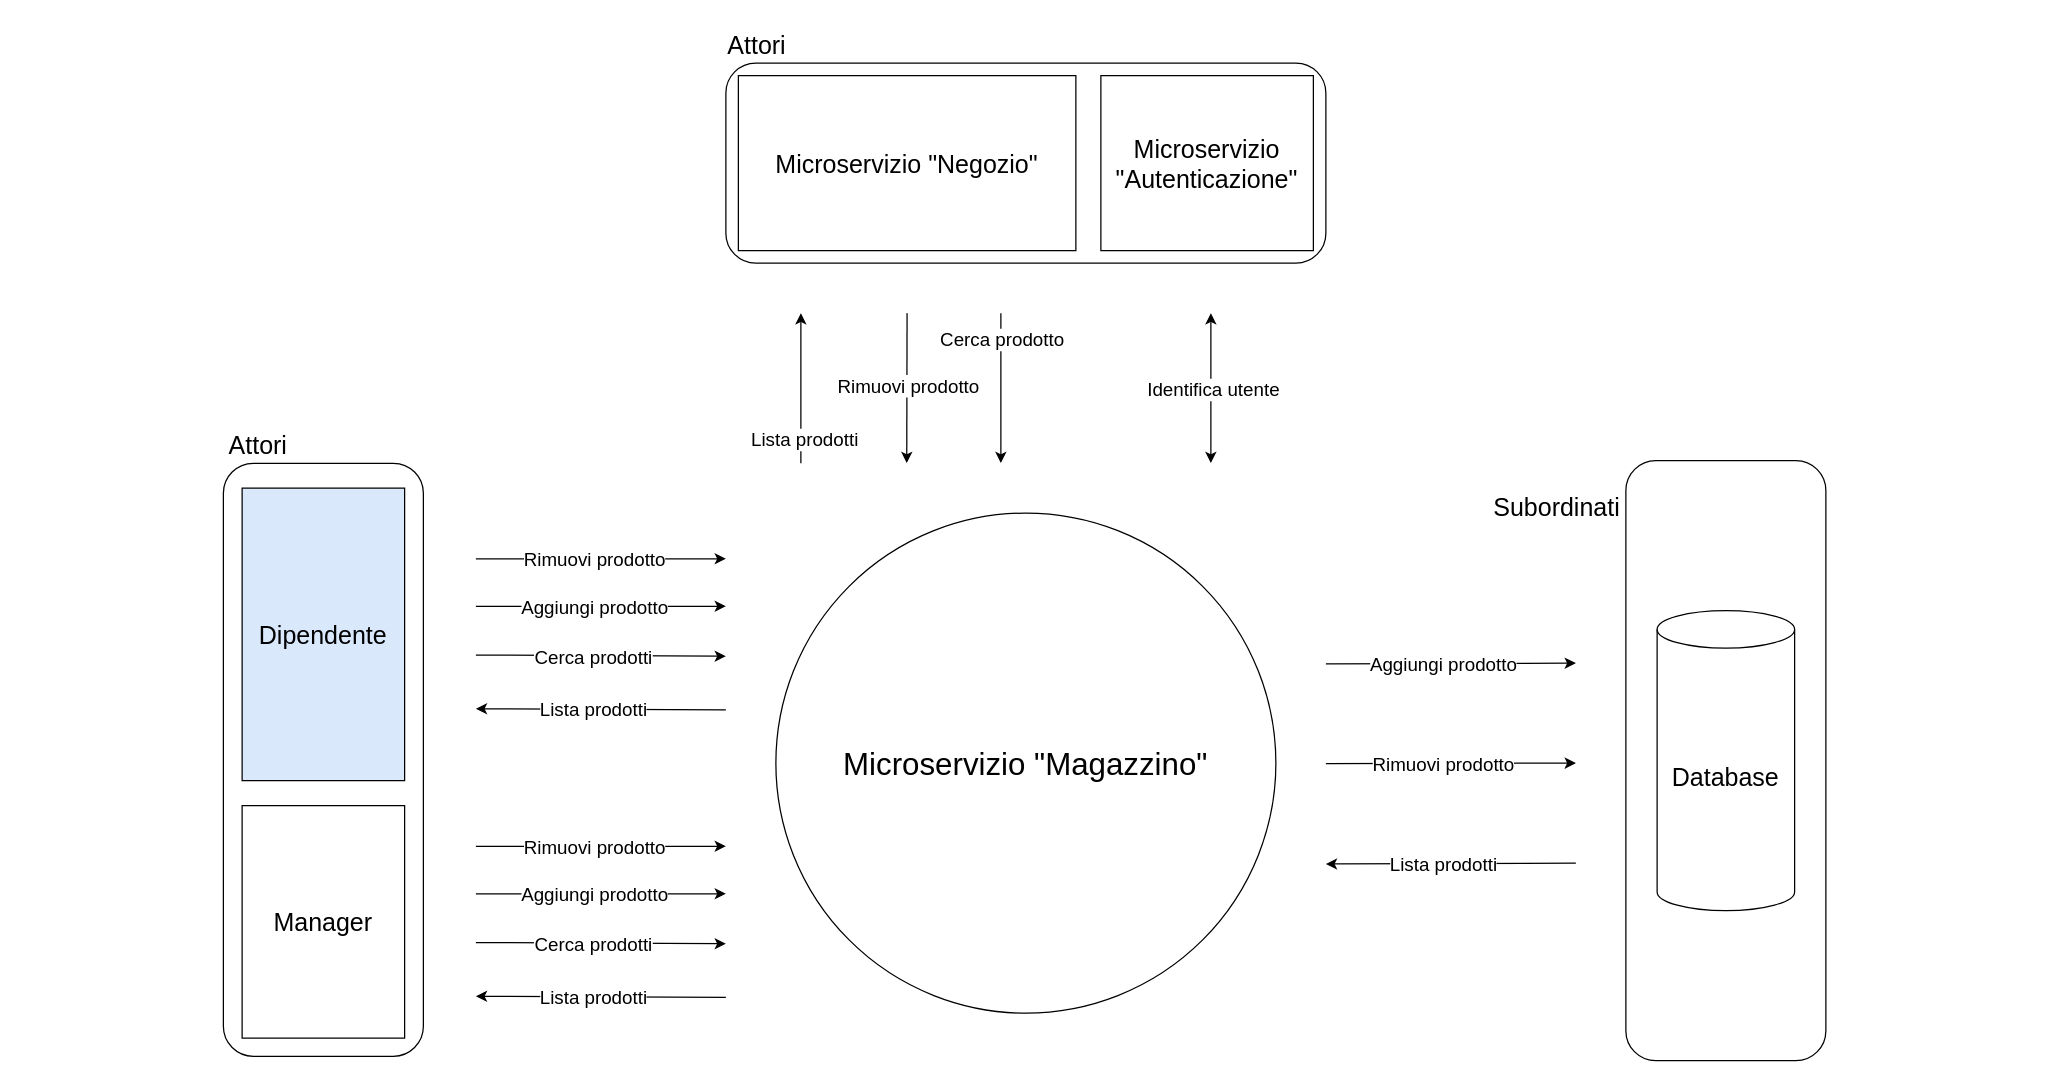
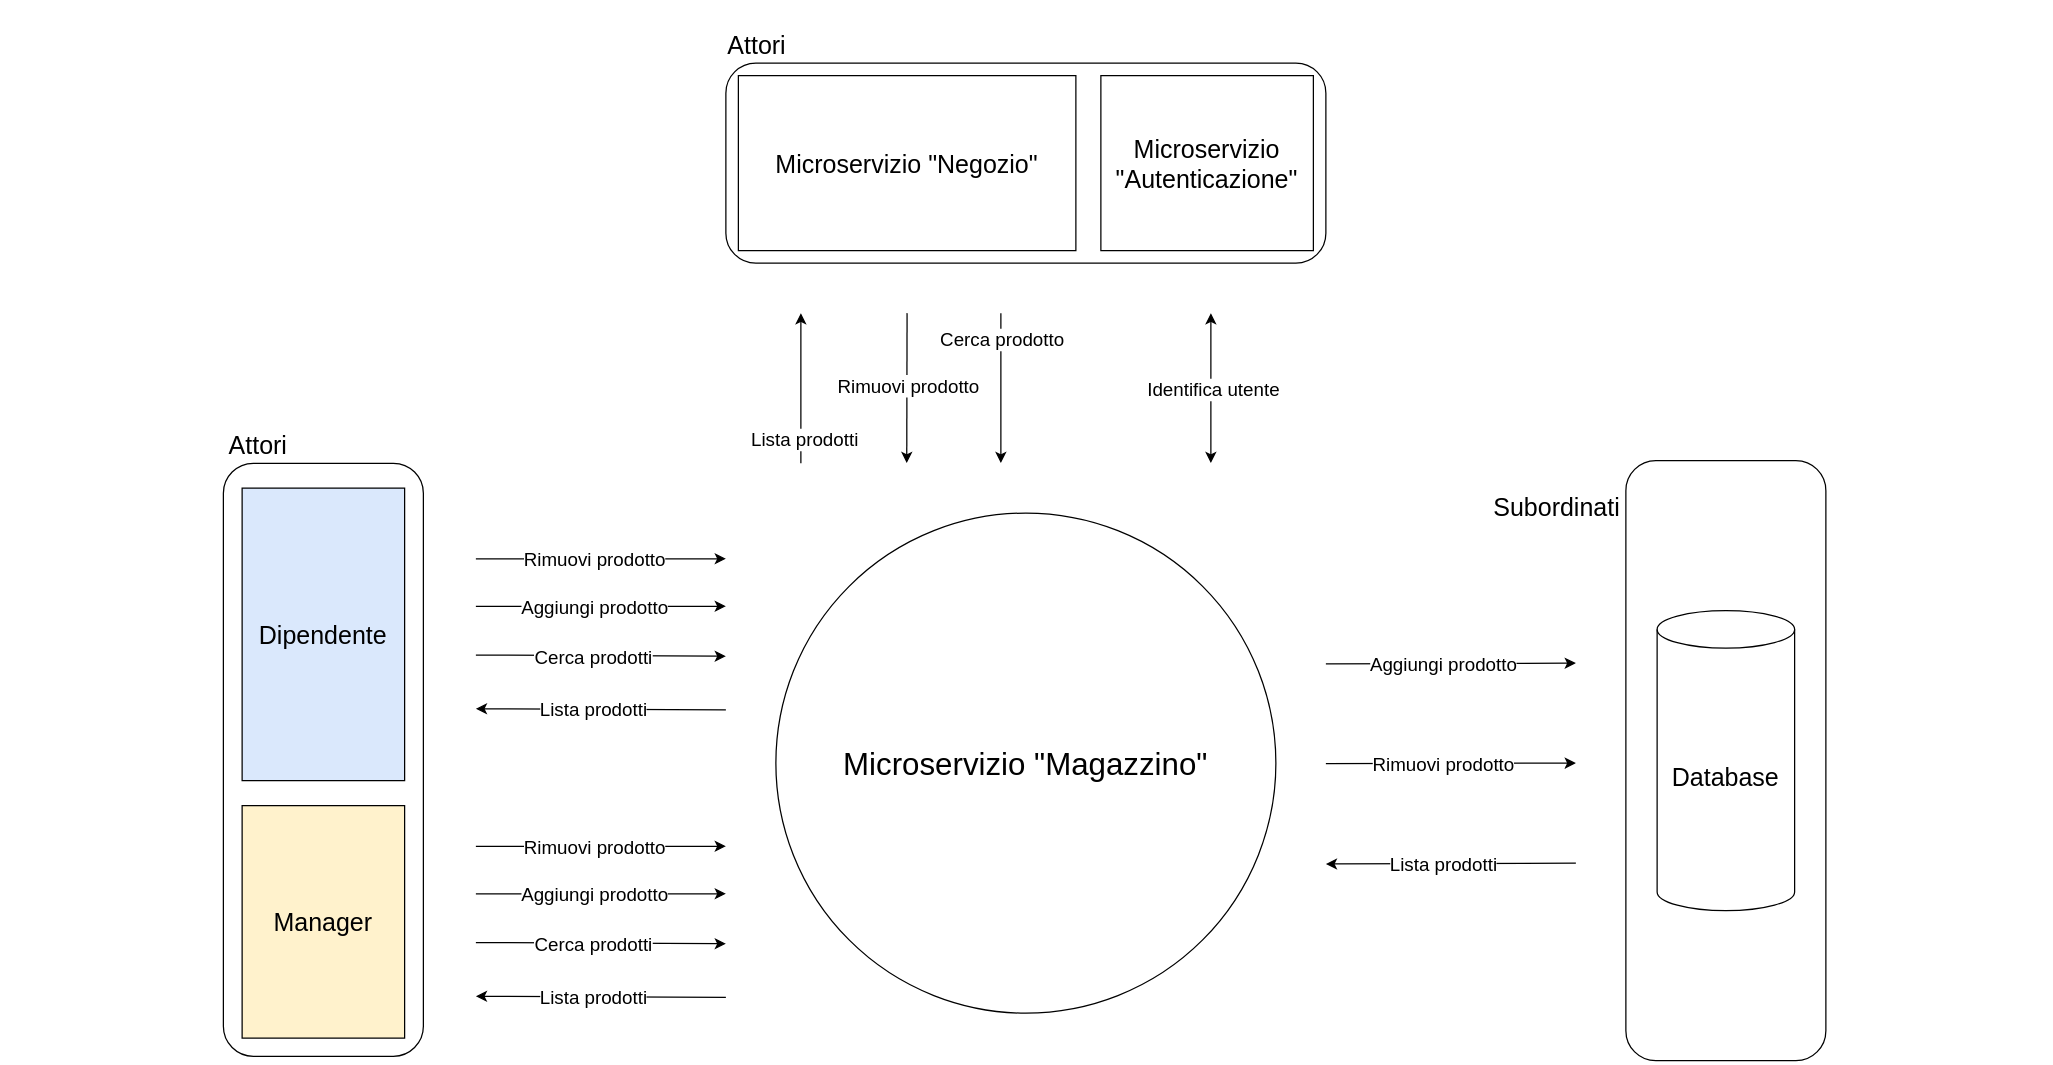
- <mxCell id="19" value="&lt;font style=&quot;font-size: 20px;&quot;&gt;Manager&lt;br&gt;&lt;/font&gt;" style="rounded=0;whiteSpace=wrap;html=1;" vertex="1" parent="1"><mxGeometry x="193" y="644" width="130" height="186" as="geometry" /></mxCell>
+ <mxCell id="19" value="&lt;font style=&quot;font-size: 20px;&quot;&gt;Manager&lt;br&gt;&lt;/font&gt;" style="rounded=0;whiteSpace=wrap;html=1;fillColor=#fff2cc;" vertex="1" parent="1"><mxGeometry x="193" y="644" width="130" height="186" as="geometry" /></mxCell>
